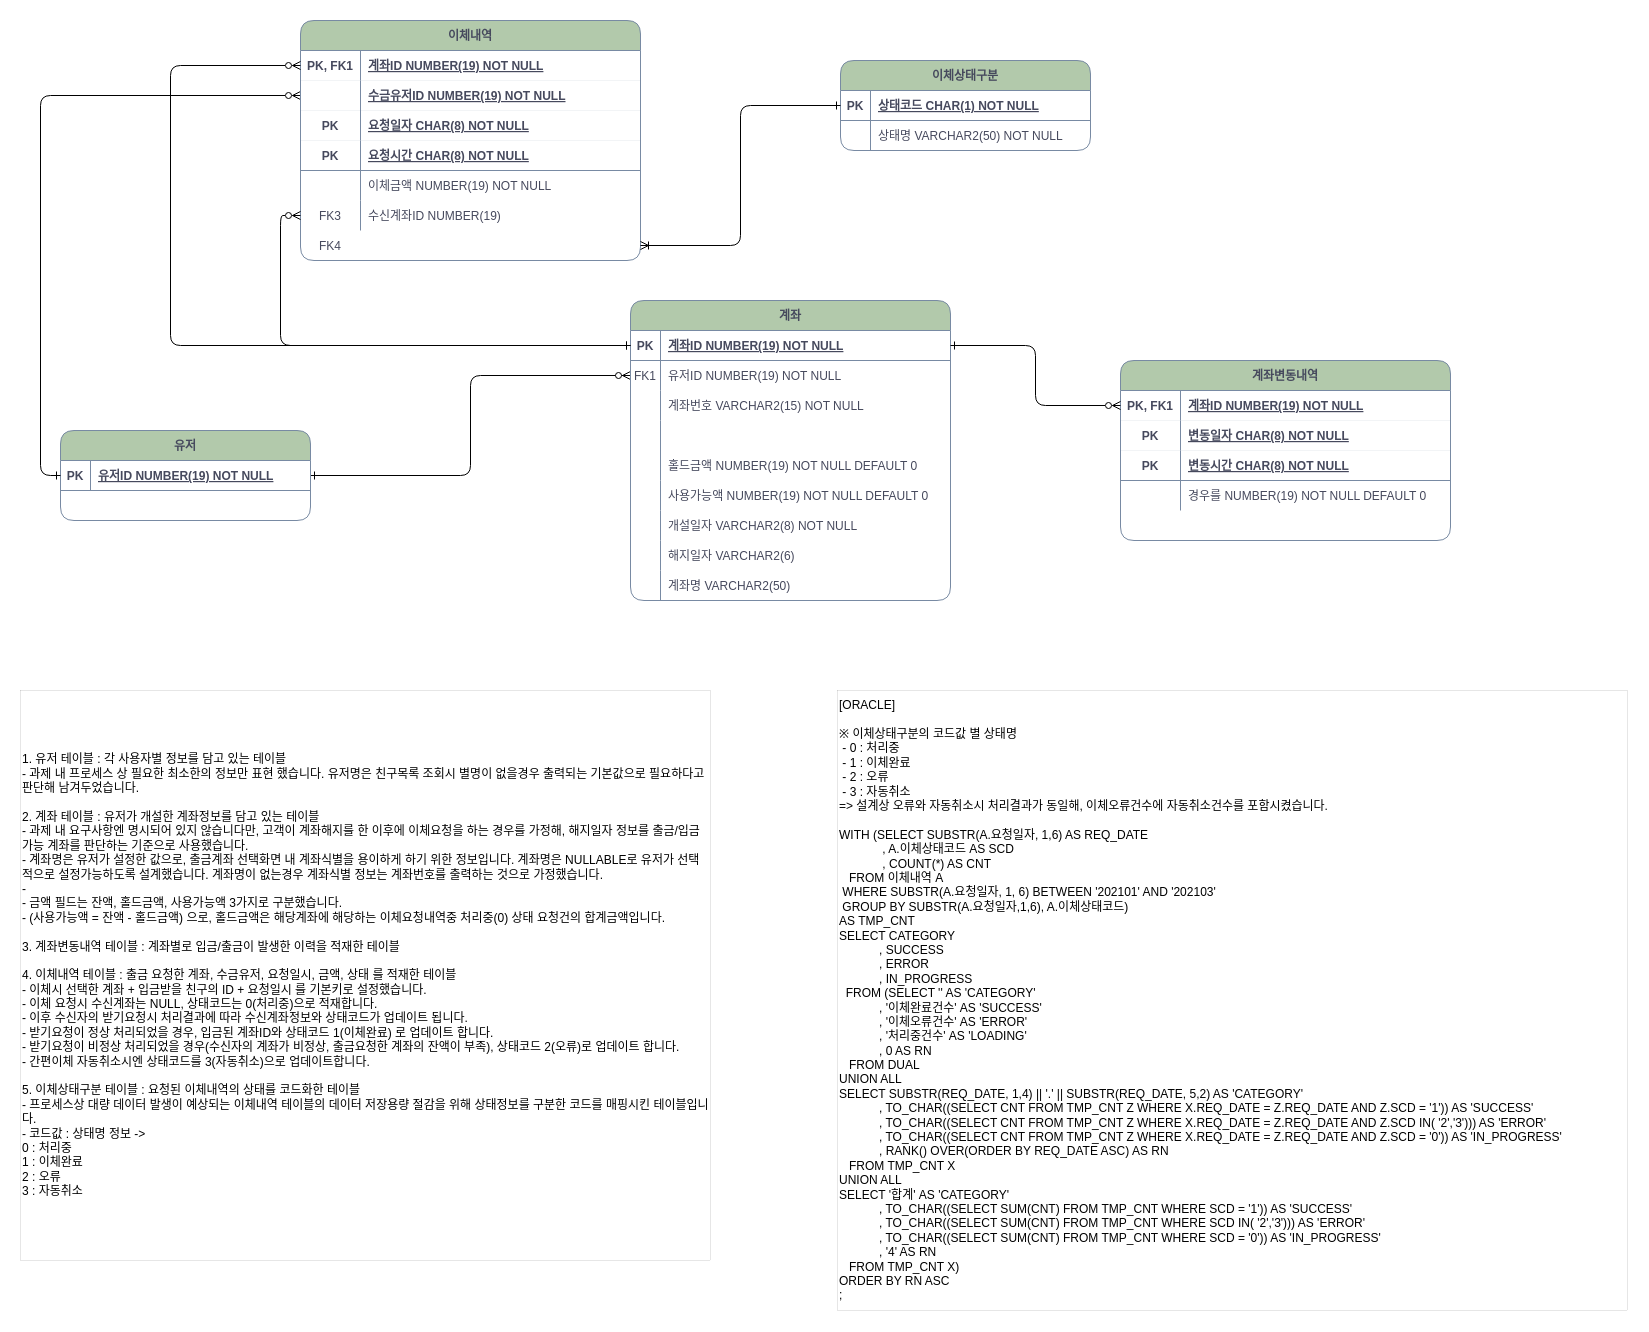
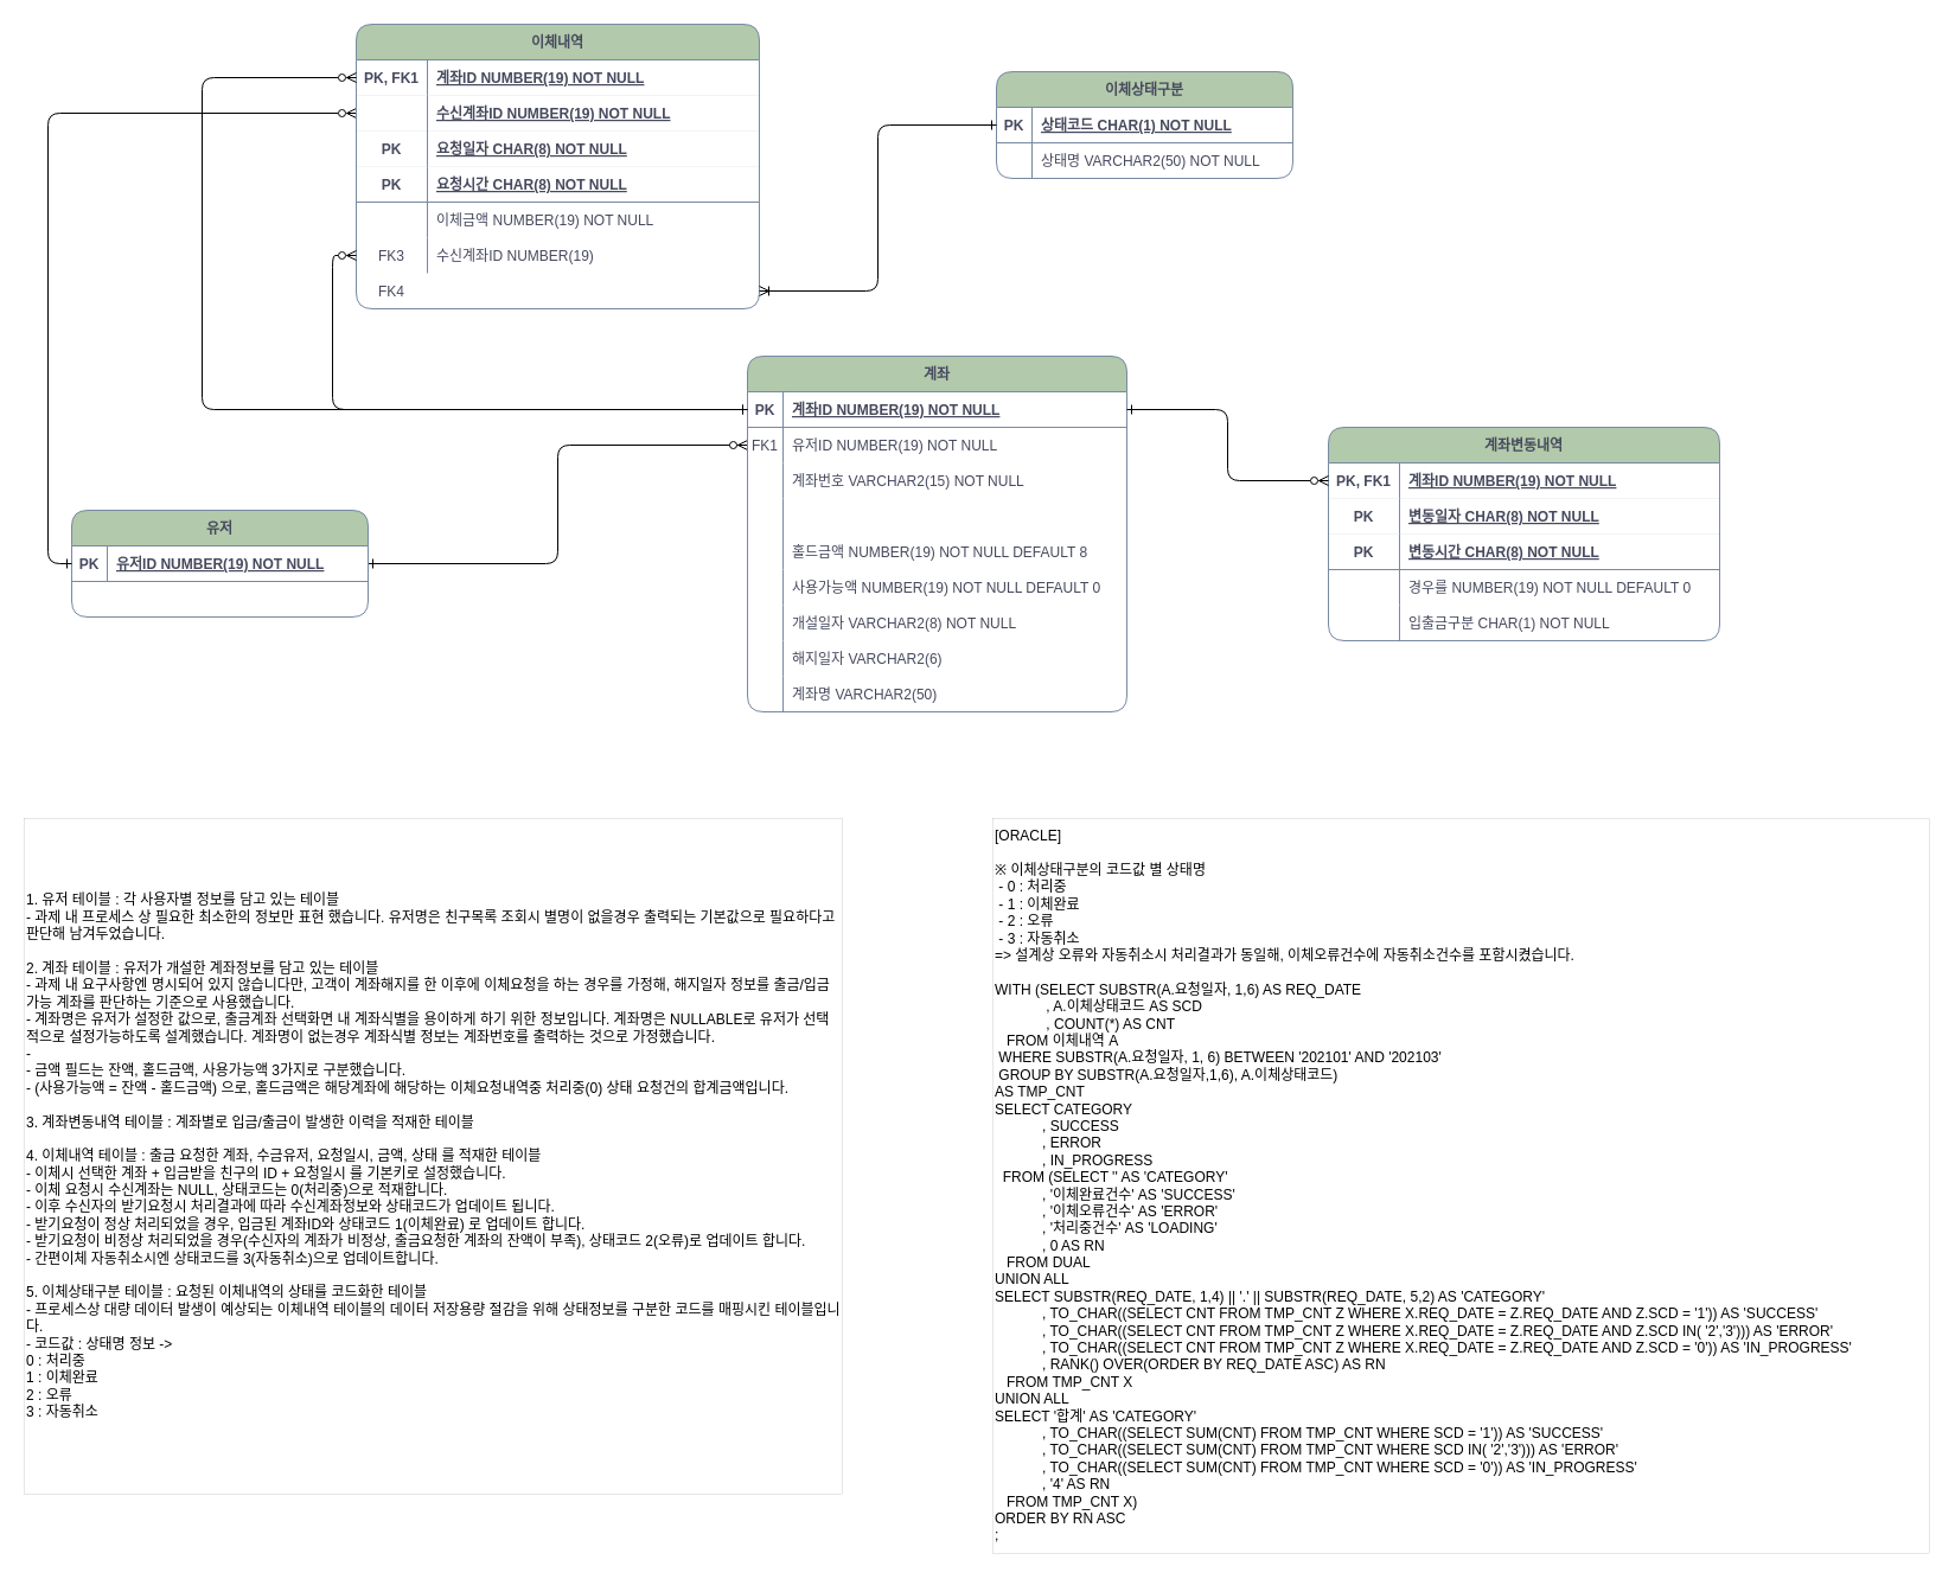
- <mxCell id="43" value="수금유저ID NUMBER(19) NOT NULL" style="shape=partialRectangle;overflow=hidden;connectable=0;fillColor=none;top=0;left=0;bottom=0;right=0;align=left;spacingLeft=6;fontStyle=5;strokeColor=#788AA3;fontColor=#46495D;rounded=1;flipH=0;flipV=1;" vertex="1" parent="42"><mxGeometry x="60" width="280" height="30" as="geometry"><mxRectangle width="280" height="30" as="alternateBounds" /></mxGeometry></mxCell>
+ <mxCell id="43" value="수신계좌ID NUMBER(19) NOT NULL" style="shape=partialRectangle;overflow=hidden;connectable=0;fillColor=none;top=0;left=0;bottom=0;right=0;align=left;spacingLeft=6;fontStyle=5;strokeColor=#788AA3;fontColor=#46495D;rounded=1;flipH=0;flipV=1;" vertex="1" parent="42"><mxGeometry x="60" width="280" height="30" as="geometry"><mxRectangle width="280" height="30" as="alternateBounds" /></mxGeometry></mxCell>
- <mxCell id="18" value="홀드금액 NUMBER(19) NOT NULL DEFAULT 0" style="shape=partialRectangle;overflow=hidden;connectable=0;fillColor=none;top=0;left=0;bottom=0;right=0;align=left;spacingLeft=6;strokeColor=#788AA3;fontColor=#46495D;rounded=1;" vertex="1" parent="16"><mxGeometry x="30" width="290" height="30" as="geometry"><mxRectangle width="290" height="30" as="alternateBounds" /></mxGeometry></mxCell>
+ <mxCell id="18" value="홀드금액 NUMBER(19) NOT NULL DEFAULT 8" style="shape=partialRectangle;overflow=hidden;connectable=0;fillColor=none;top=0;left=0;bottom=0;right=0;align=left;spacingLeft=6;strokeColor=#788AA3;fontColor=#46495D;rounded=1;" vertex="1" parent="16"><mxGeometry x="30" width="290" height="30" as="geometry"><mxRectangle width="290" height="30" as="alternateBounds" /></mxGeometry></mxCell>
+ <mxCell id="73" value="입출금구분 CHAR(1) NOT NULL" style="shape=partialRectangle;overflow=hidden;connectable=0;fillColor=none;top=0;left=0;bottom=0;right=0;align=left;spacingLeft=6;strokeColor=#788AA3;fontColor=#46495D;rounded=1;" vertex="1" parent="71"><mxGeometry x="60" width="270" height="30" as="geometry"><mxRectangle width="270" height="30" as="alternateBounds" /></mxGeometry></mxCell>
